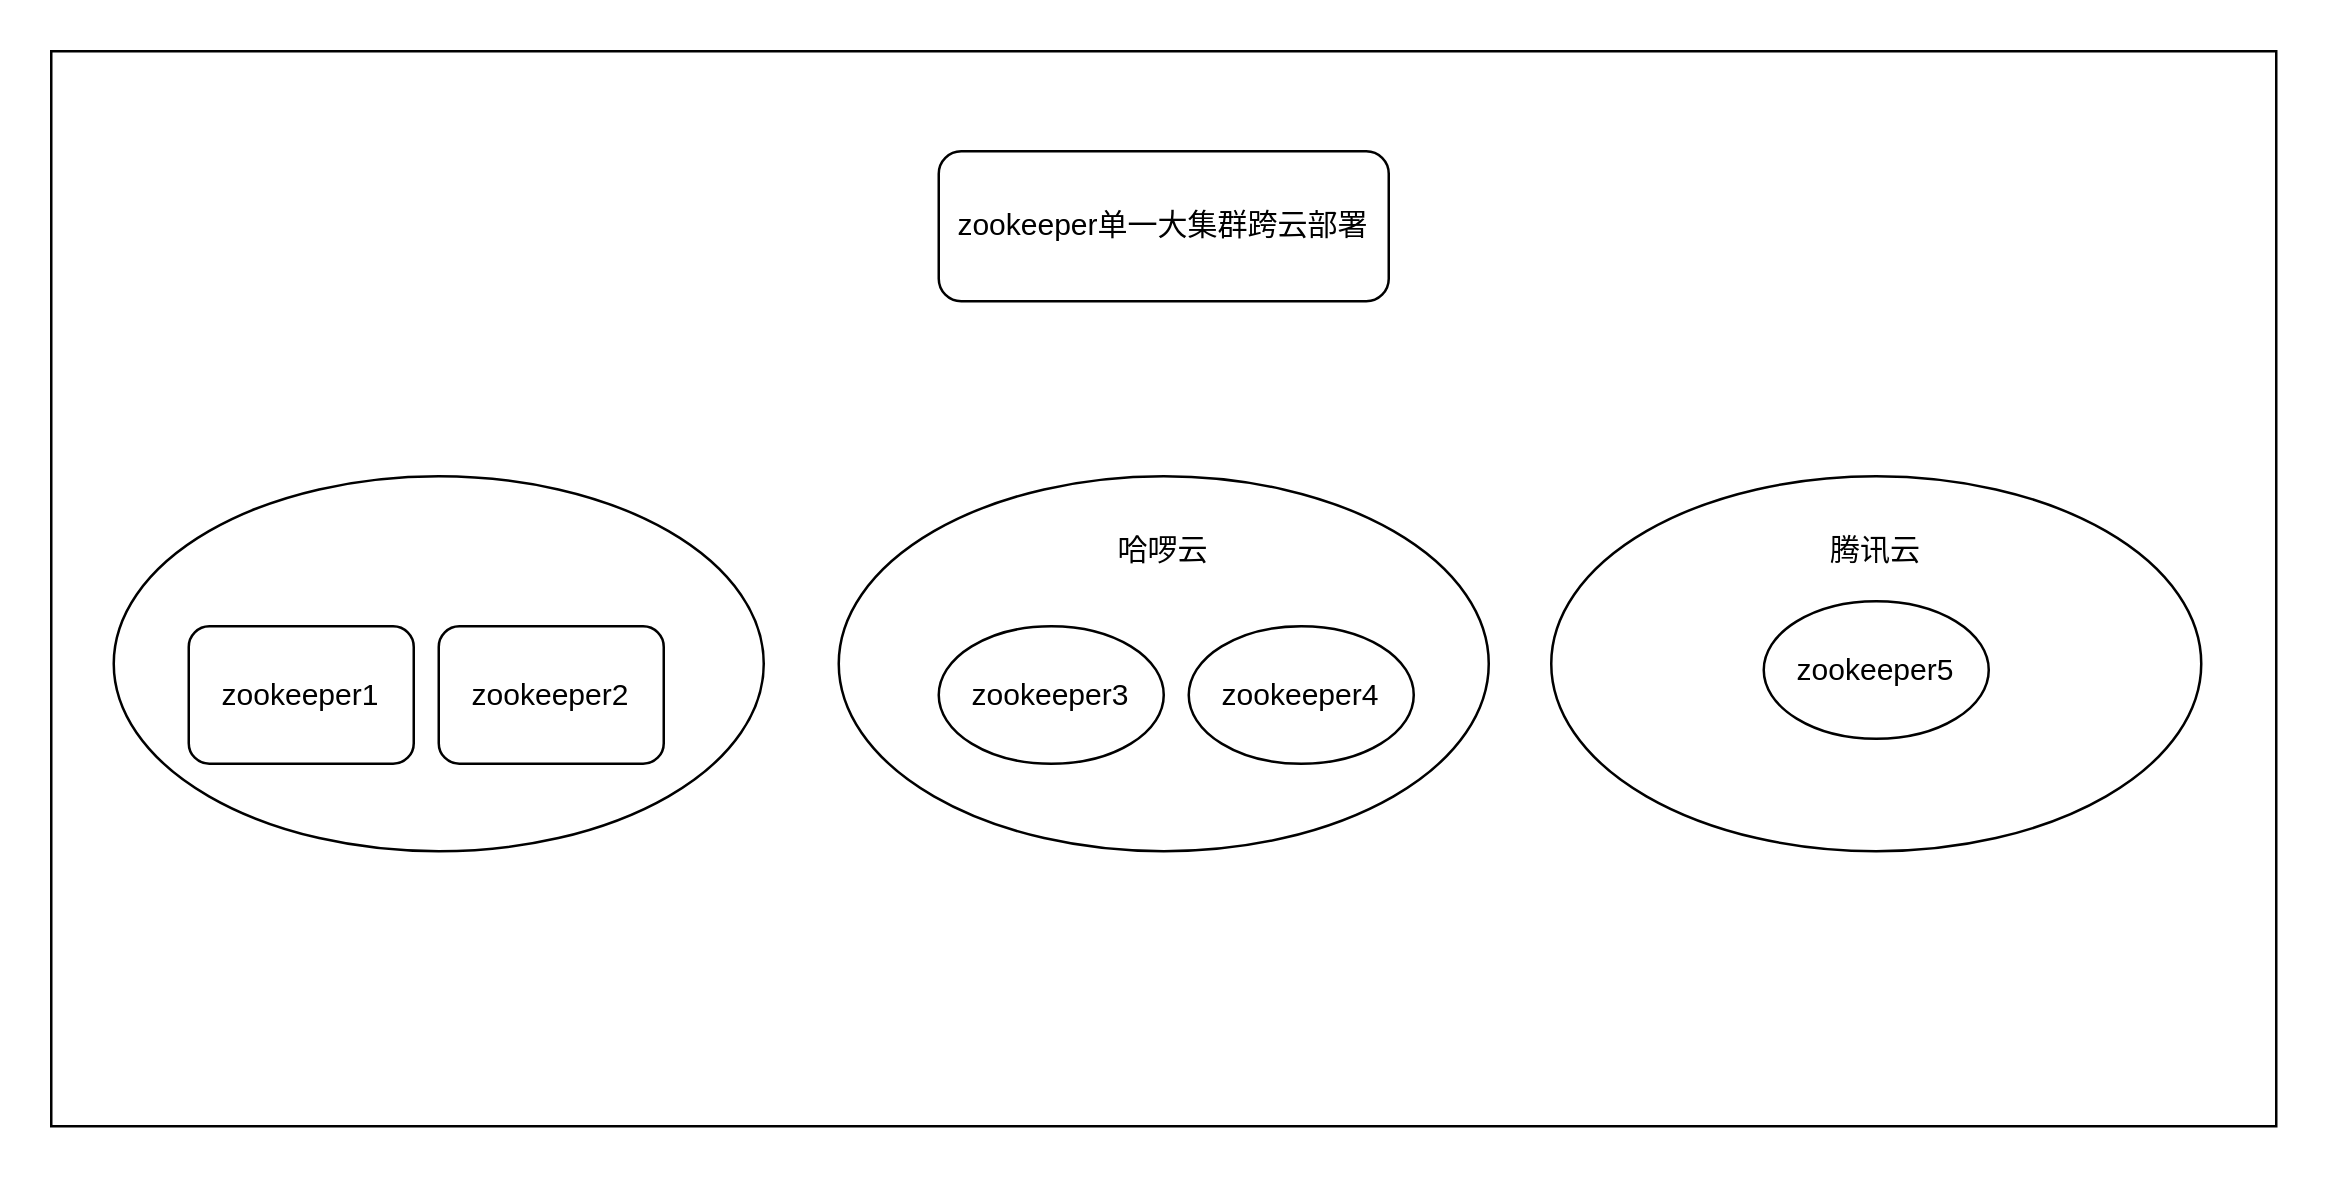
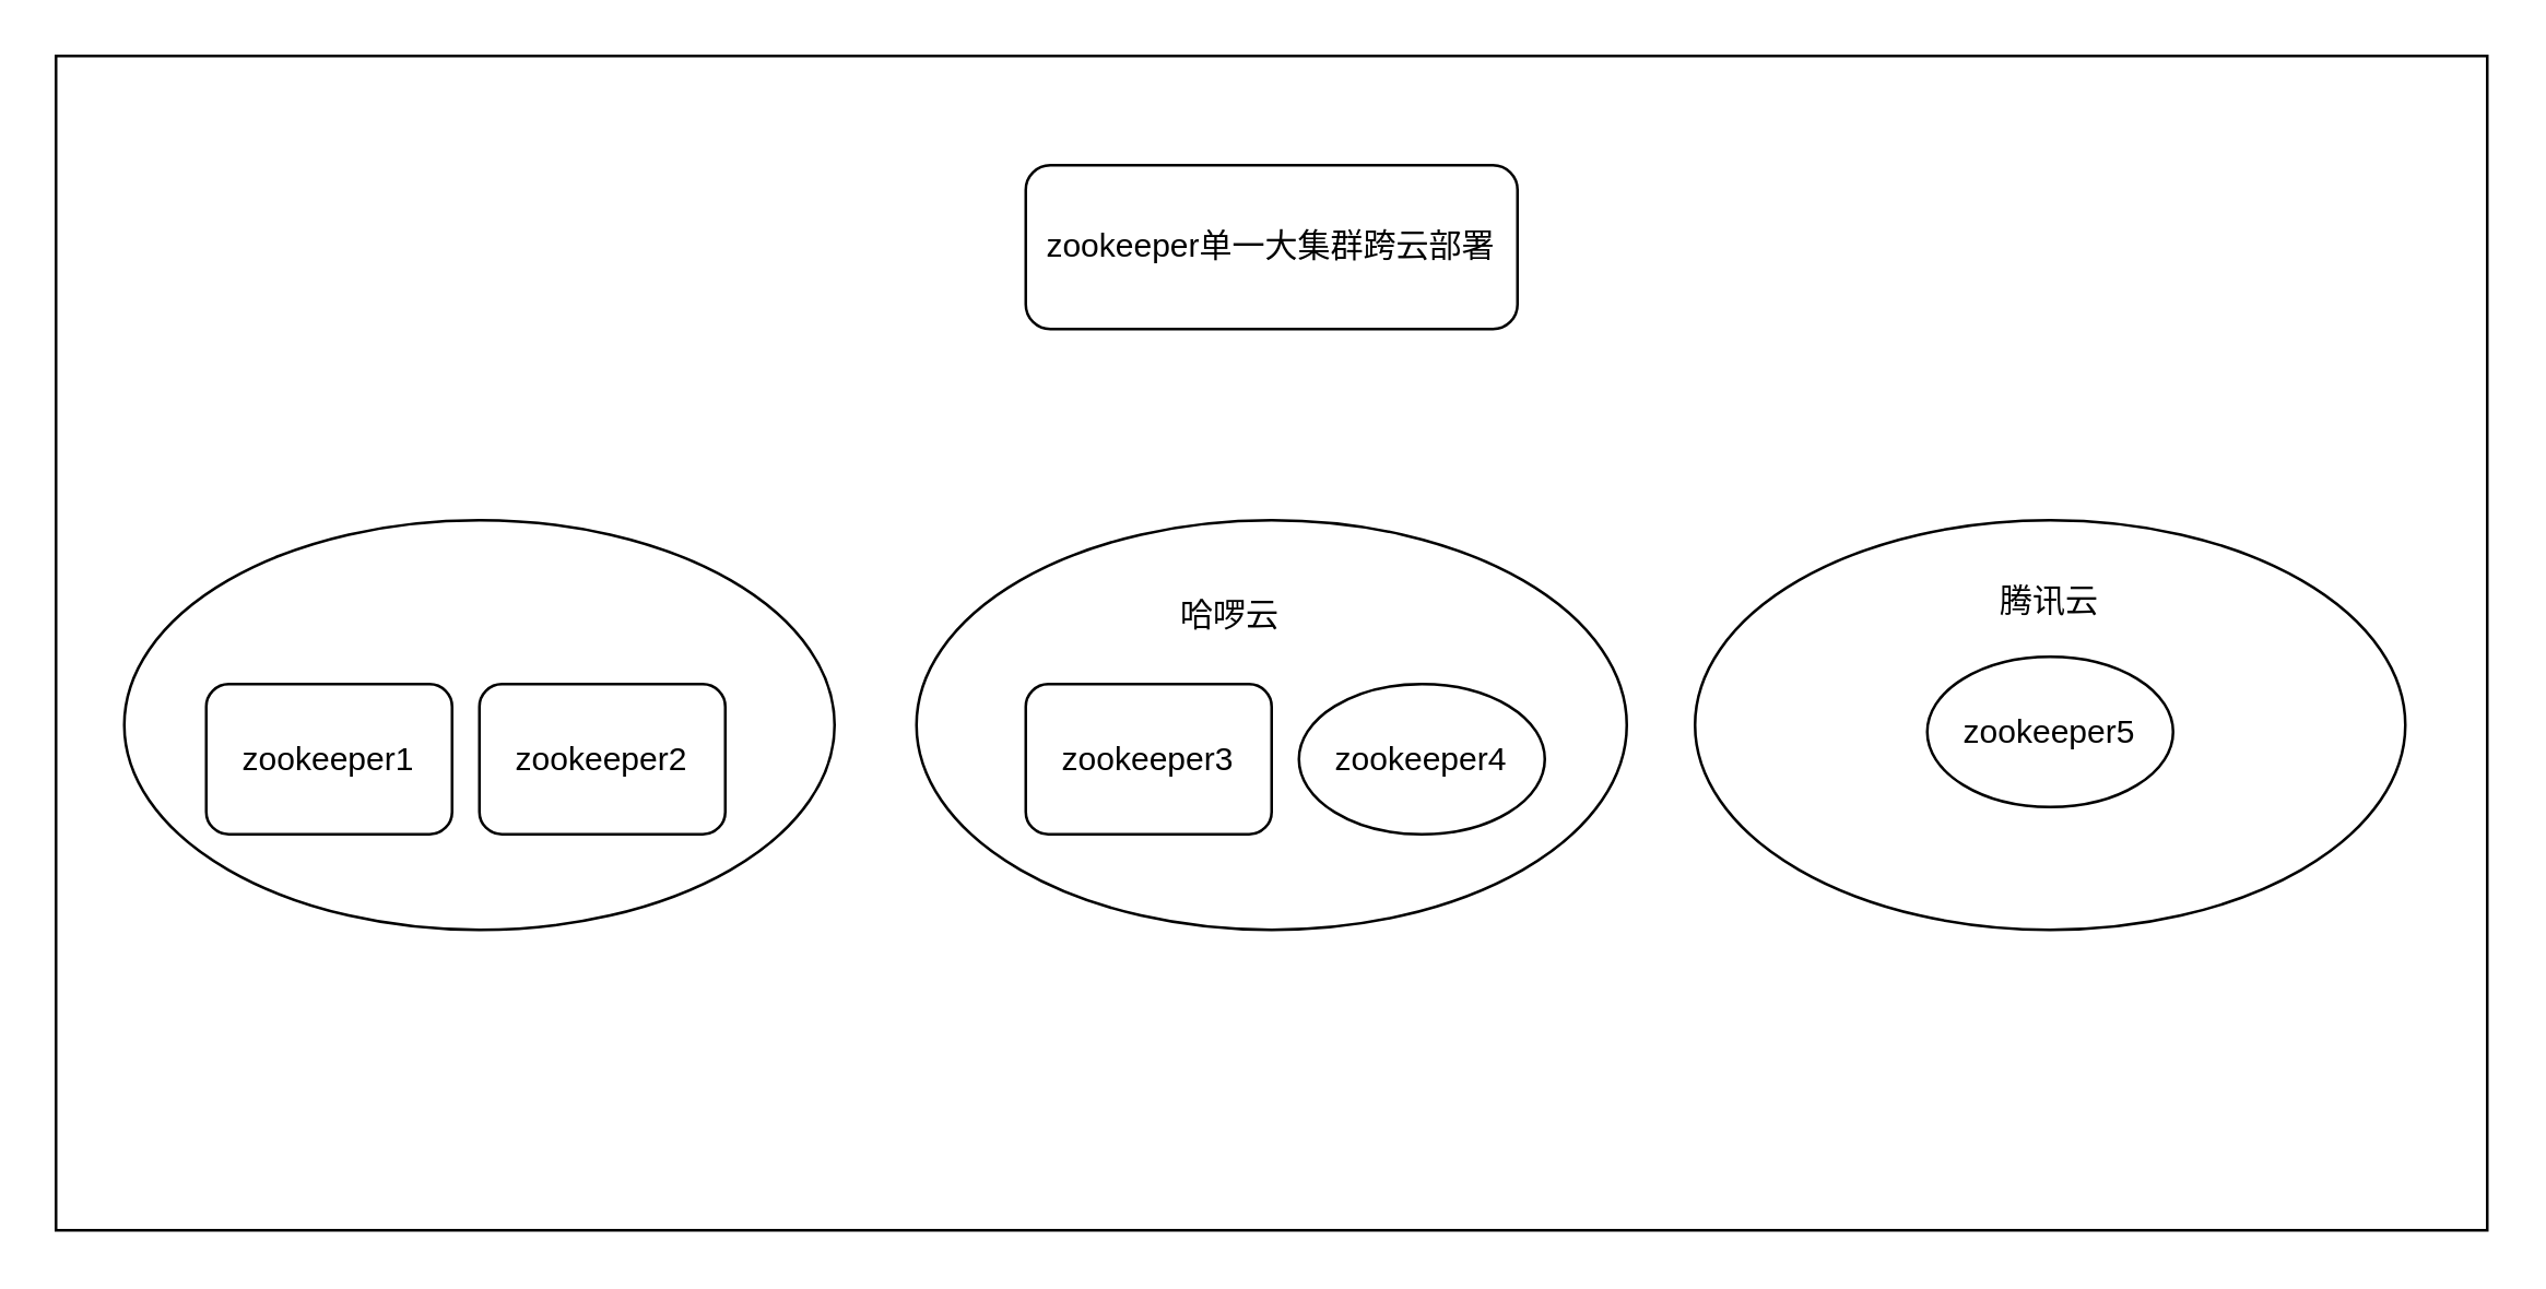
- <mxCell id="9" value="哈啰云" style="text;html=1;strokeColor=none;fillColor=none;align=center;verticalAlign=middle;whiteSpace=wrap;rounded=0;" vertex="1" parent="1"><mxGeometry x="445" y="210" width="40" height="20" as="geometry" /></mxCell>
+ <mxCell id="9" value="哈啰云" style="text;html=1;strokeColor=none;fillColor=none;align=center;verticalAlign=middle;whiteSpace=wrap;rounded=0;" vertex="1" parent="1"><mxGeometry x="430" y="215" width="40" height="20" as="geometry" /></mxCell>
- <mxCell id="7" value="zookeeper3" style="ellipse;whiteSpace=wrap;html=1;" vertex="1" parent="1"><mxGeometry x="375" y="250" width="90" height="55" as="geometry" /></mxCell>
+ <mxCell id="7" value="zookeeper3" style="whiteSpace=wrap;html=1;rounded=1;" vertex="1" parent="1"><mxGeometry x="375" y="250" width="90" height="55" as="geometry" /></mxCell>
